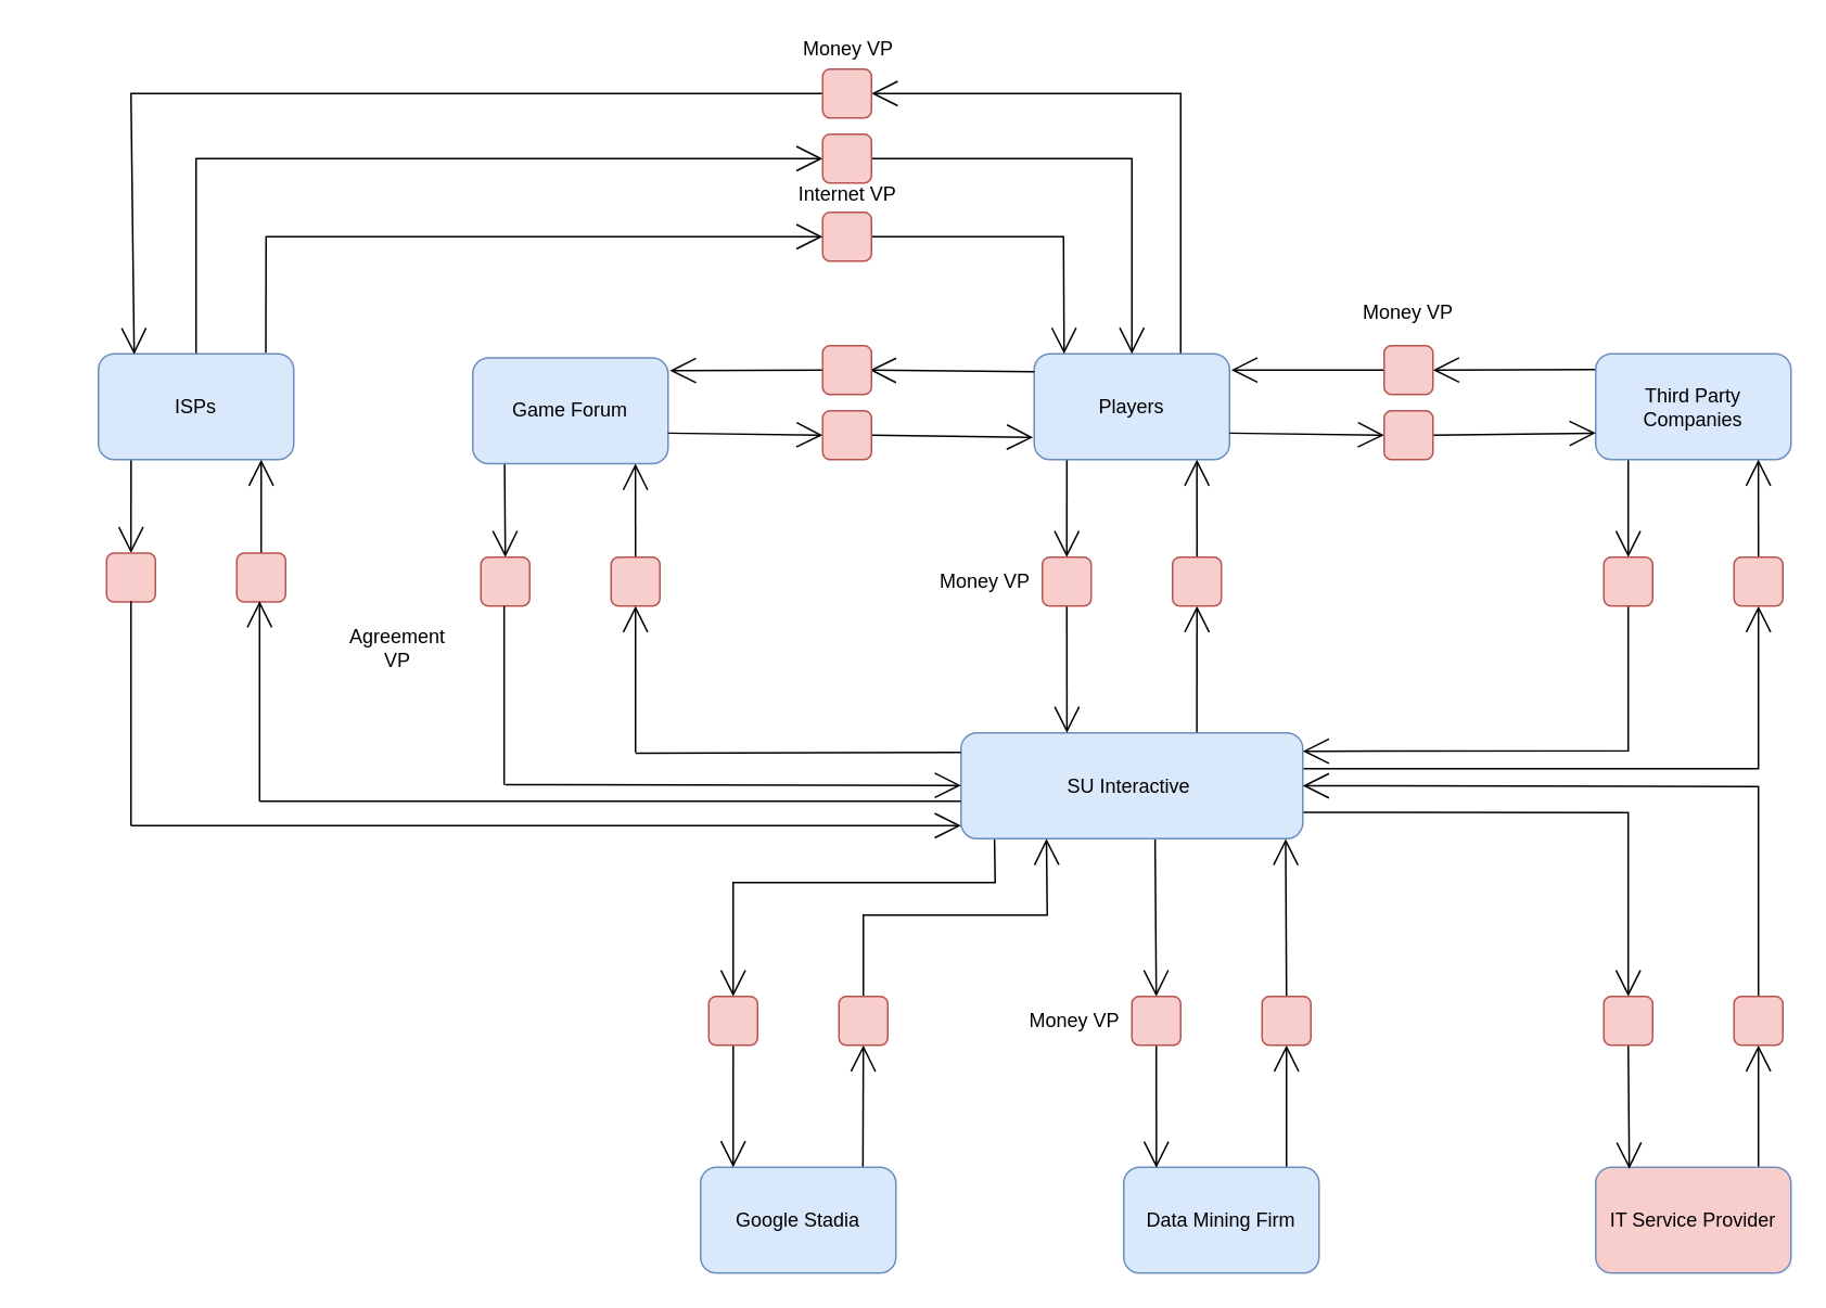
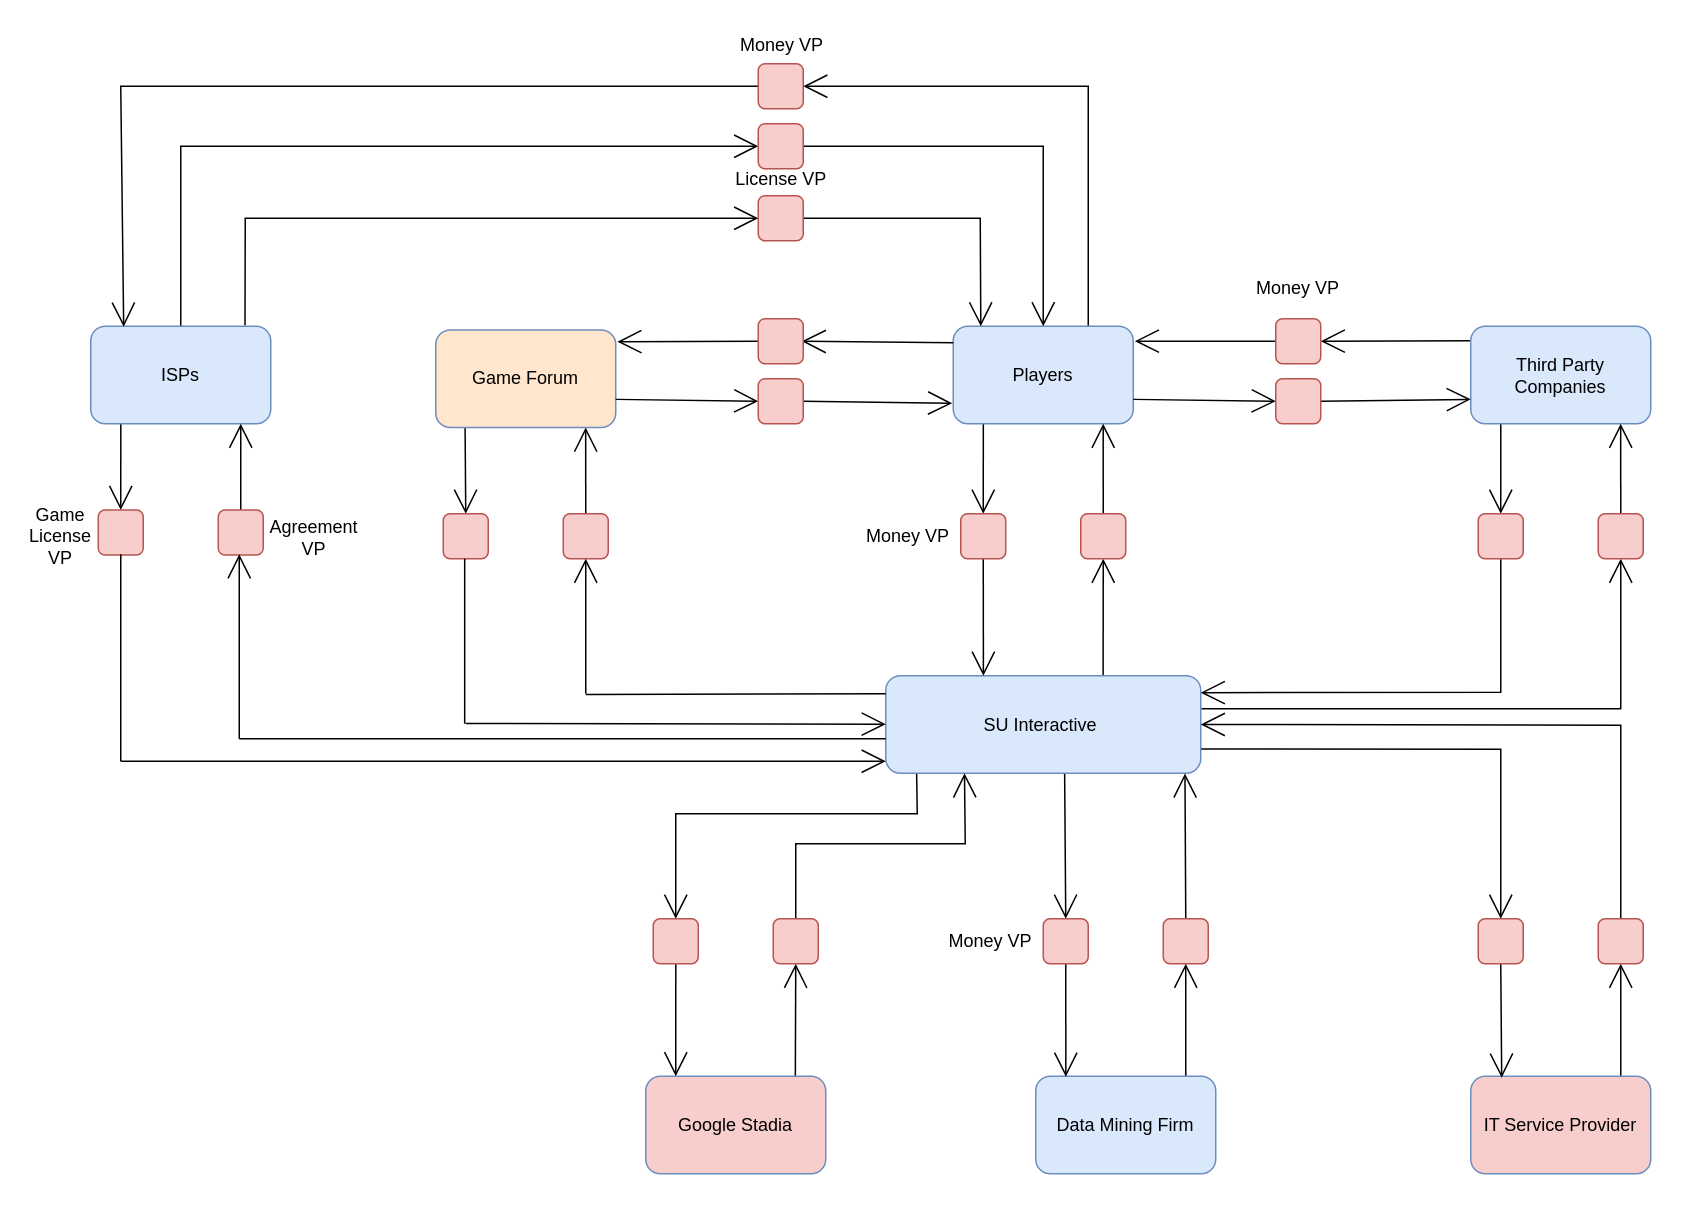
- <mxCell id="76" value="Internet VP" style="text;html=1;strokeColor=none;fillColor=none;align=center;verticalAlign=middle;whiteSpace=wrap;rounded=0;hachureGap=4;pointerEvents=0;" vertex="1" parent="1"><mxGeometry x="487.5" y="109" width="65" height="20" as="geometry" /></mxCell>
+ <mxCell id="76" value="License VP" style="text;html=1;strokeColor=none;fillColor=none;align=center;verticalAlign=middle;whiteSpace=wrap;rounded=0;hachureGap=4;pointerEvents=0;" vertex="1" parent="1"><mxGeometry x="487.5" y="109" width="65" height="20" as="geometry" /></mxCell>
- <mxCell id="48" value="Game Forum" style="rounded=1;whiteSpace=wrap;html=1;hachureGap=4;pointerEvents=0;fillColor=#dae8fc;strokeColor=#6c8ebf;" parent="1" vertex="1"><mxGeometry x="290" y="219.5" width="120" height="65" as="geometry" /></mxCell>
+ <mxCell id="48" value="Game Forum" style="rounded=1;whiteSpace=wrap;html=1;hachureGap=4;pointerEvents=0;fillColor=#ffe6cc;strokeColor=#6c8ebf;" parent="1" vertex="1"><mxGeometry x="290" y="219.5" width="120" height="65" as="geometry" /></mxCell>
+ <mxCell id="74" value="Game License VP" style="text;html=1;strokeColor=none;fillColor=none;align=center;verticalAlign=middle;whiteSpace=wrap;rounded=0;hachureGap=4;pointerEvents=0;" vertex="1" parent="1"><mxGeometry x="20" y="347" width="40" height="20" as="geometry" /></mxCell>
- <mxCell id="75" value="Agreement VP" style="text;html=1;strokeColor=none;fillColor=none;align=center;verticalAlign=middle;whiteSpace=wrap;rounded=0;hachureGap=4;pointerEvents=0;" vertex="1" parent="1"><mxGeometry x="224" y="388" width="40" height="20" as="geometry" /></mxCell>
+ <mxCell id="75" value="Agreement VP" style="text;html=1;strokeColor=none;fillColor=none;align=center;verticalAlign=middle;whiteSpace=wrap;rounded=0;hachureGap=4;pointerEvents=0;" vertex="1" parent="1"><mxGeometry x="189" y="348" width="40" height="20" as="geometry" /></mxCell>
- <mxCell id="42" value="Google Stadia" style="rounded=1;whiteSpace=wrap;html=1;hachureGap=4;pointerEvents=0;fillColor=#dae8fc;strokeColor=#6c8ebf;" parent="1" vertex="1"><mxGeometry x="430" y="717" width="120" height="65" as="geometry" /></mxCell>
+ <mxCell id="42" value="Google Stadia" style="rounded=1;whiteSpace=wrap;html=1;hachureGap=4;pointerEvents=0;fillColor=#f8cecc;strokeColor=#6c8ebf;" parent="1" vertex="1"><mxGeometry x="430" y="717" width="120" height="65" as="geometry" /></mxCell>
